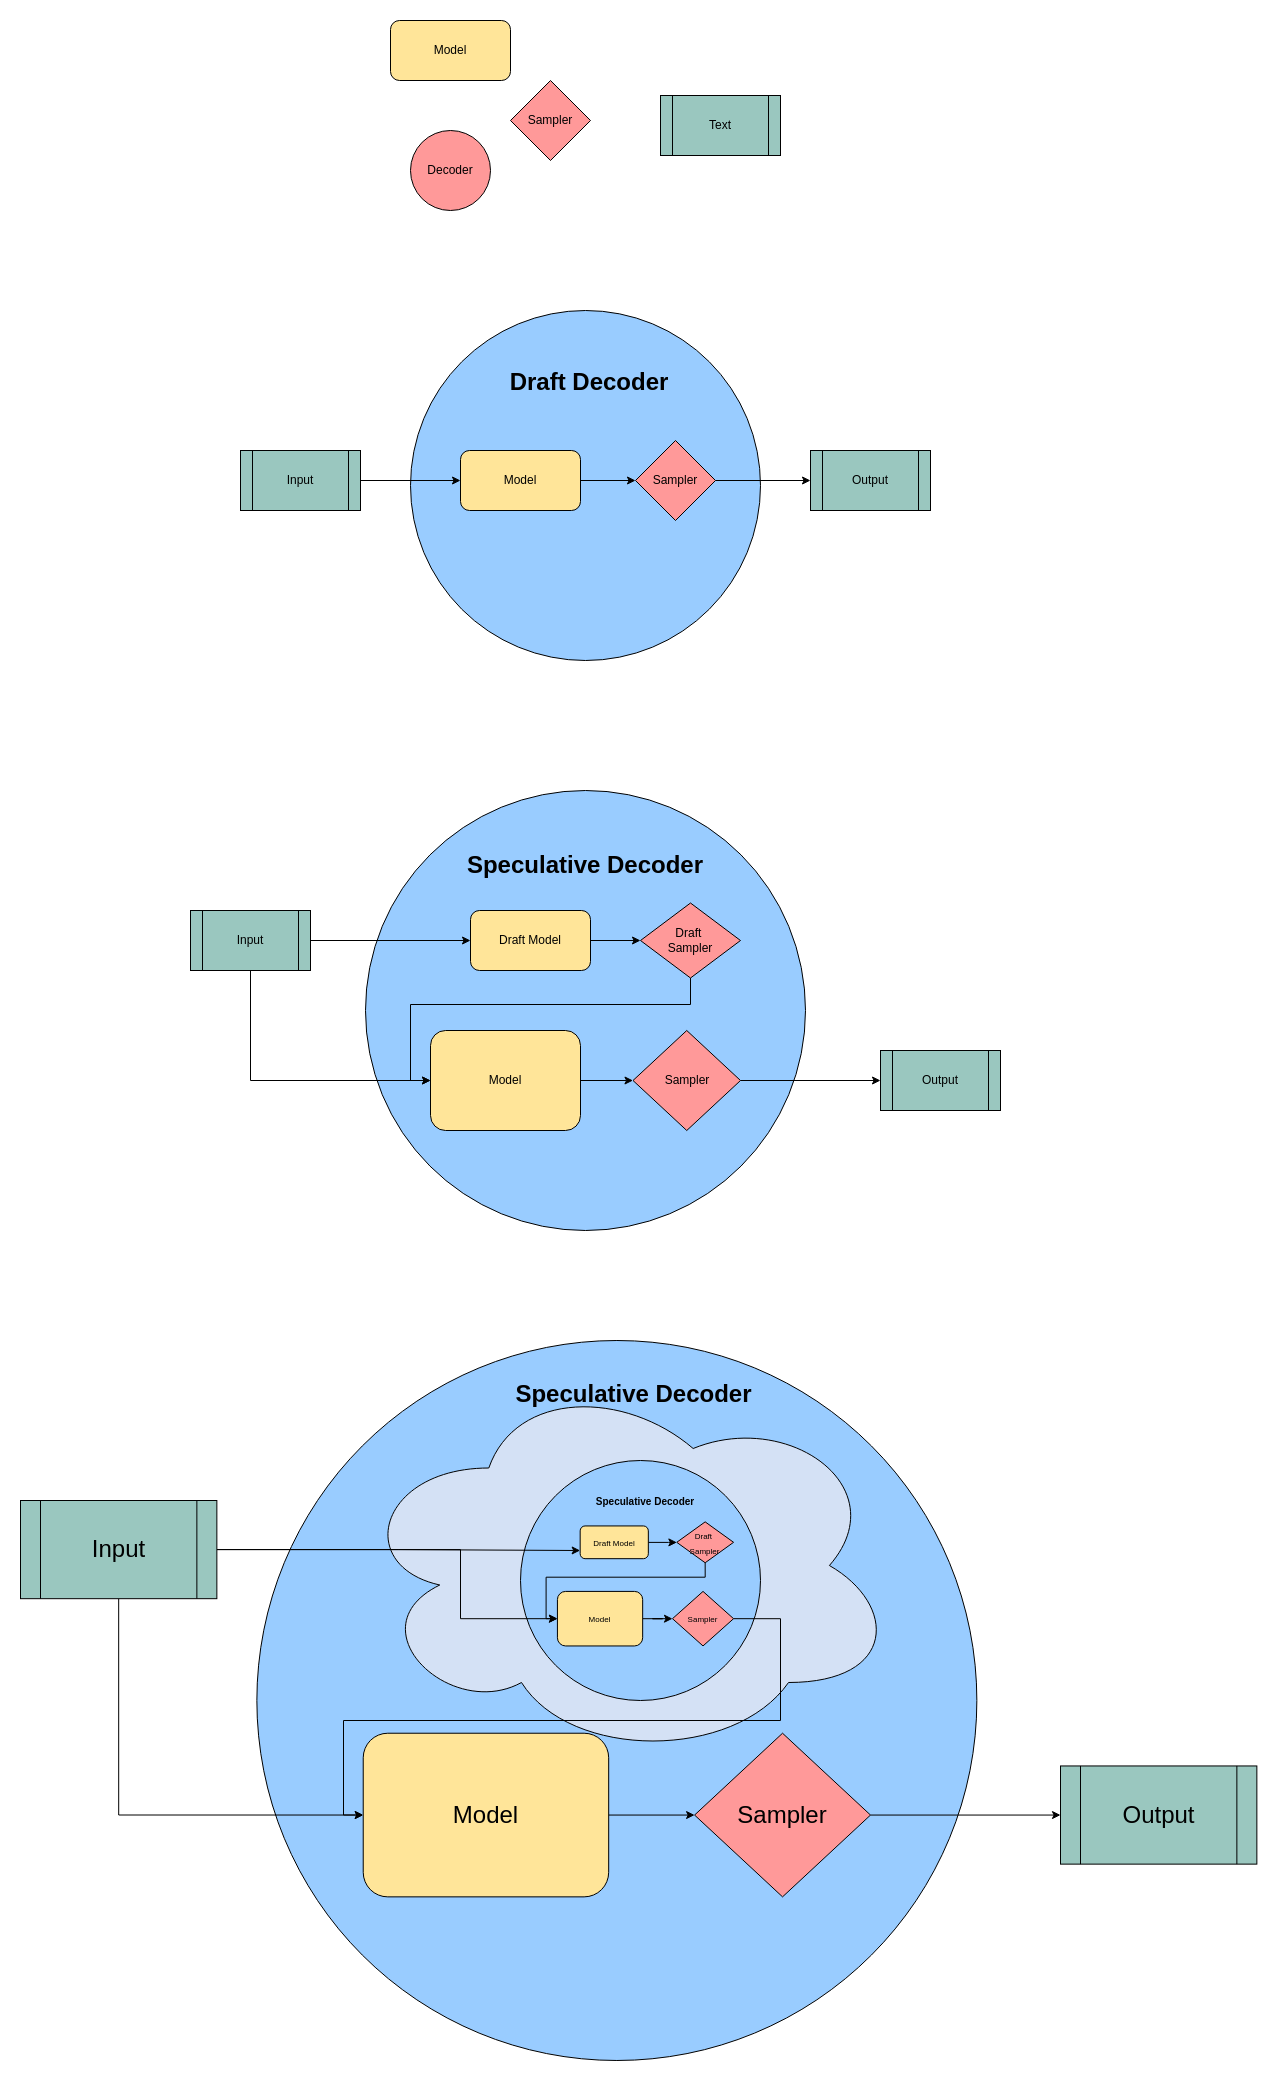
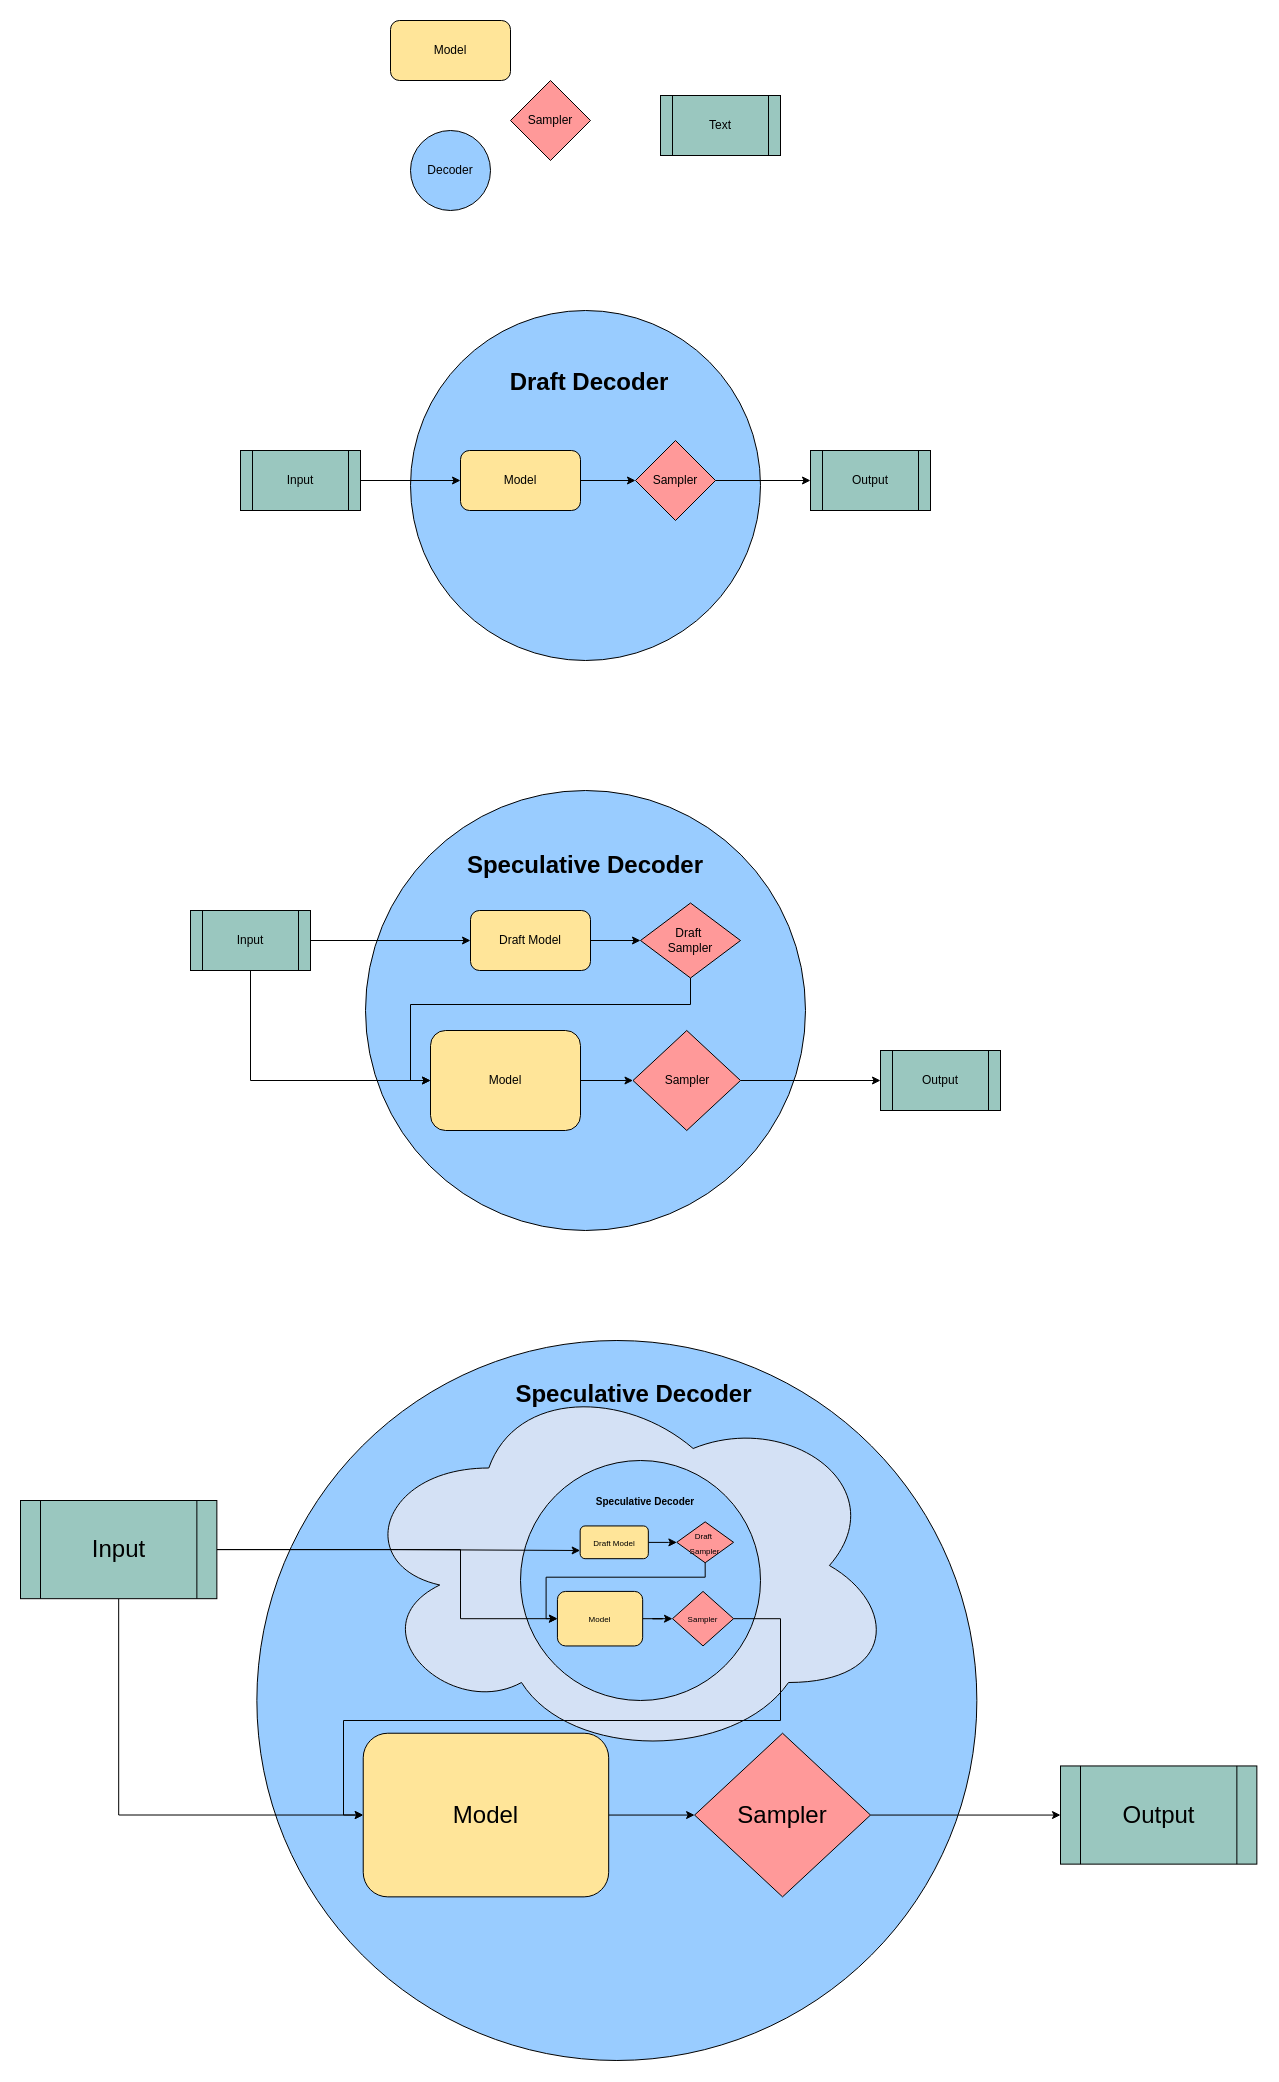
- <mxCell id="6" value="&lt;div&gt;Decoder&lt;/div&gt;" style="ellipse;whiteSpace=wrap;html=1;aspect=fixed;fillColor=#ff9999;" parent="1" vertex="1"><mxGeometry x="410" y="130" width="80" height="80" as="geometry" /></mxCell>
+ <mxCell id="6" value="&lt;div&gt;Decoder&lt;/div&gt;" style="ellipse;whiteSpace=wrap;html=1;aspect=fixed;fillColor=#99CCFF;" parent="1" vertex="1"><mxGeometry x="410" y="130" width="80" height="80" as="geometry" /></mxCell>
